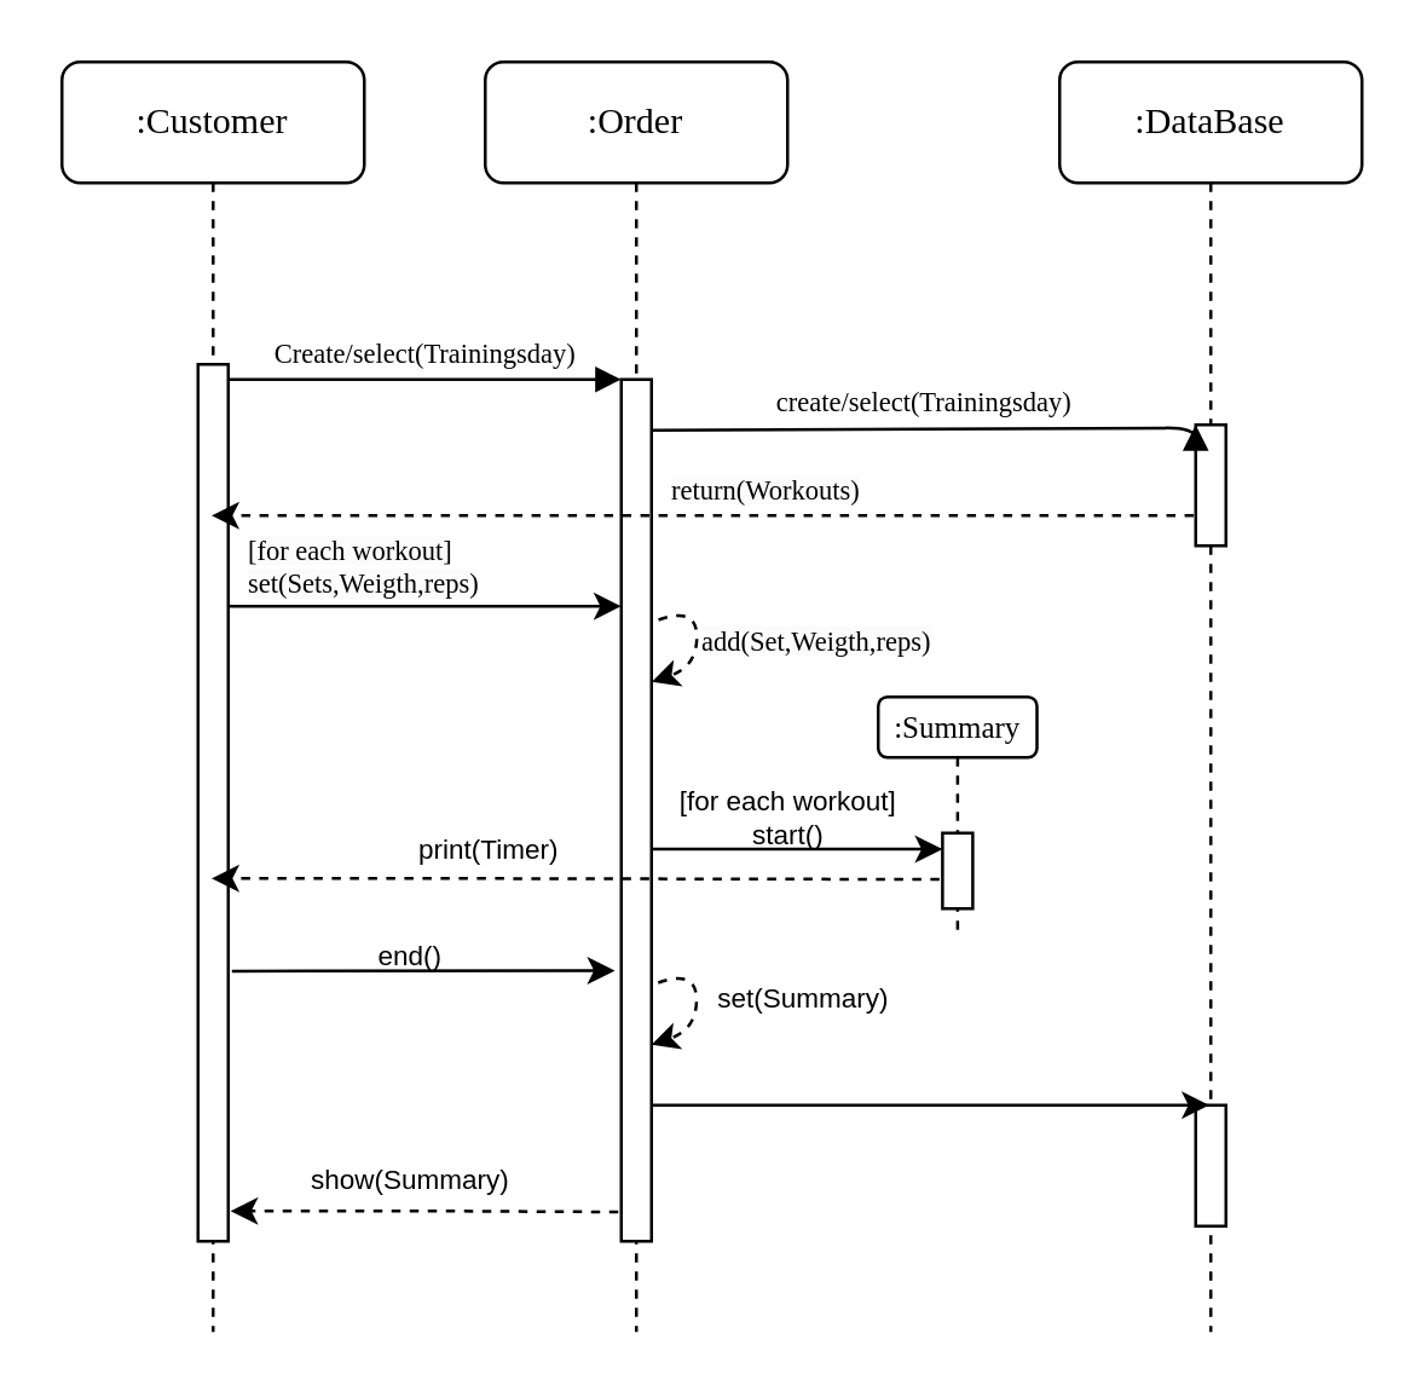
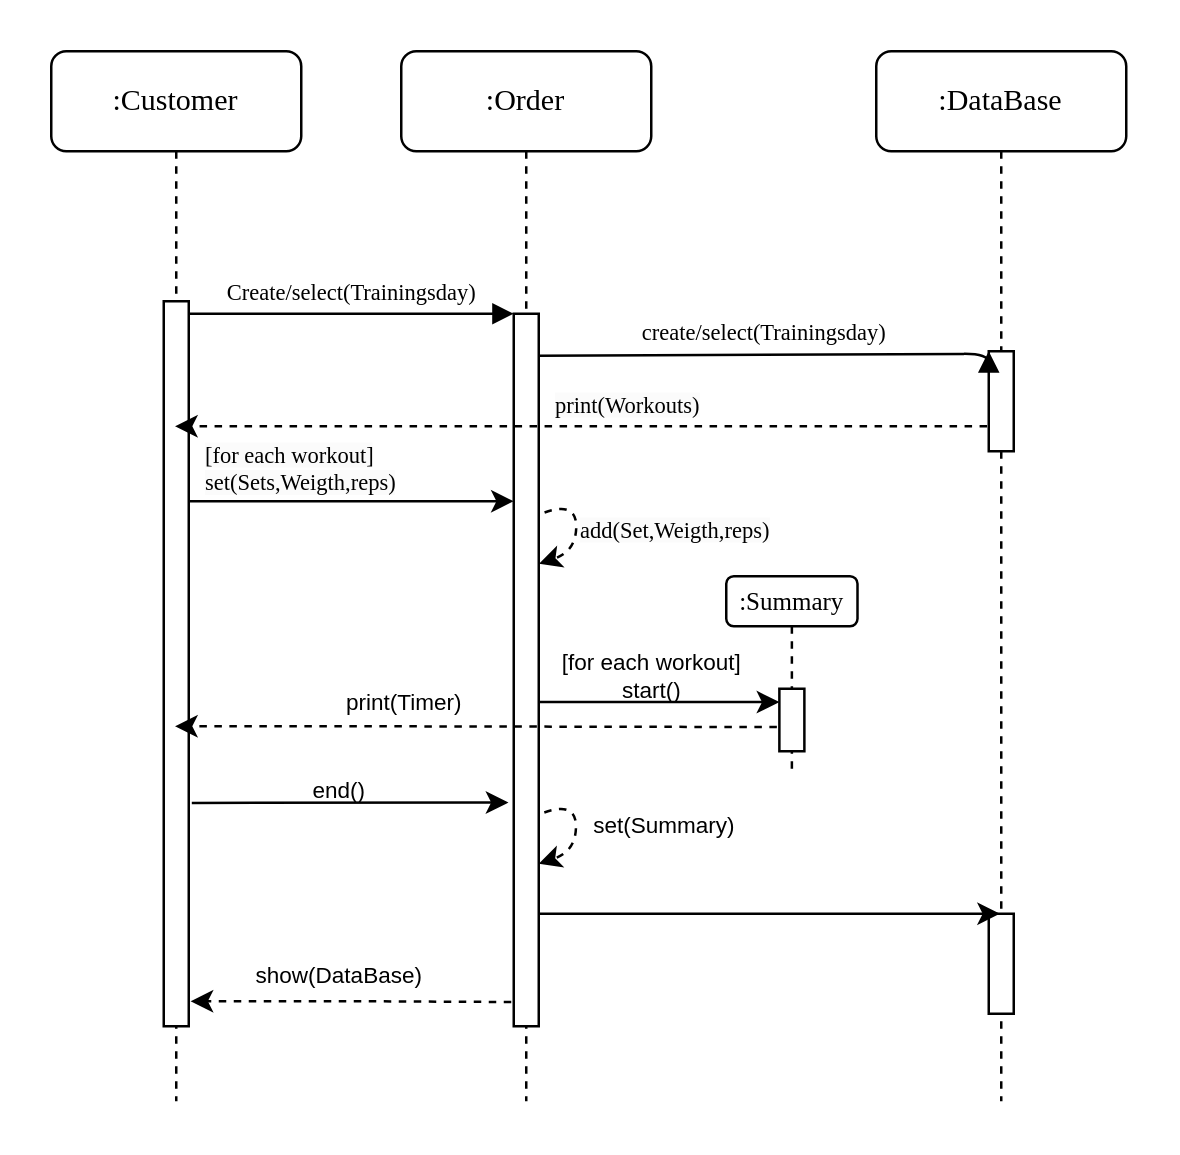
- <mxCell id="17" value="&lt;span style=&quot;color: rgb(0, 0, 0); font-family: Verdana; font-size: 9px; font-style: normal; font-variant-ligatures: normal; font-variant-caps: normal; font-weight: 400; letter-spacing: normal; orphans: 2; text-align: center; text-indent: 0px; text-transform: none; widows: 2; word-spacing: 0px; -webkit-text-stroke-width: 0px; background-color: rgb(251, 251, 251); text-decoration-thickness: initial; text-decoration-style: initial; text-decoration-color: initial; float: none; display: inline !important;&quot;&gt;return(Workouts)&lt;/span&gt;" style="text;whiteSpace=wrap;html=1;fontSize=9;" parent="1" vertex="1"><mxGeometry x="220" y="150" width="90" height="20" as="geometry" /></mxCell>
+ <mxCell id="17" value="&lt;span style=&quot;color: rgb(0, 0, 0); font-family: Verdana; font-size: 9px; font-style: normal; font-variant-ligatures: normal; font-variant-caps: normal; font-weight: 400; letter-spacing: normal; orphans: 2; text-align: center; text-indent: 0px; text-transform: none; widows: 2; word-spacing: 0px; -webkit-text-stroke-width: 0px; background-color: rgb(251, 251, 251); text-decoration-thickness: initial; text-decoration-style: initial; text-decoration-color: initial; float: none; display: inline !important;&quot;&gt;print(Workouts)&lt;/span&gt;" style="text;whiteSpace=wrap;html=1;fontSize=9;" parent="1" vertex="1"><mxGeometry x="220" y="150" width="90" height="20" as="geometry" /></mxCell>
- <mxCell id="26" value="show(Summary)" style="text;html=1;align=center;verticalAlign=middle;resizable=0;points=[];autosize=1;strokeColor=none;fillColor=none;fontSize=9;" parent="1" vertex="1"><mxGeometry x="90" y="380" width="90" height="20" as="geometry" /></mxCell>
+ <mxCell id="26" value="show(DataBase)" style="text;html=1;align=center;verticalAlign=middle;resizable=0;points=[];autosize=1;strokeColor=none;fillColor=none;fontSize=9;" parent="1" vertex="1"><mxGeometry x="90" y="380" width="90" height="20" as="geometry" /></mxCell>
